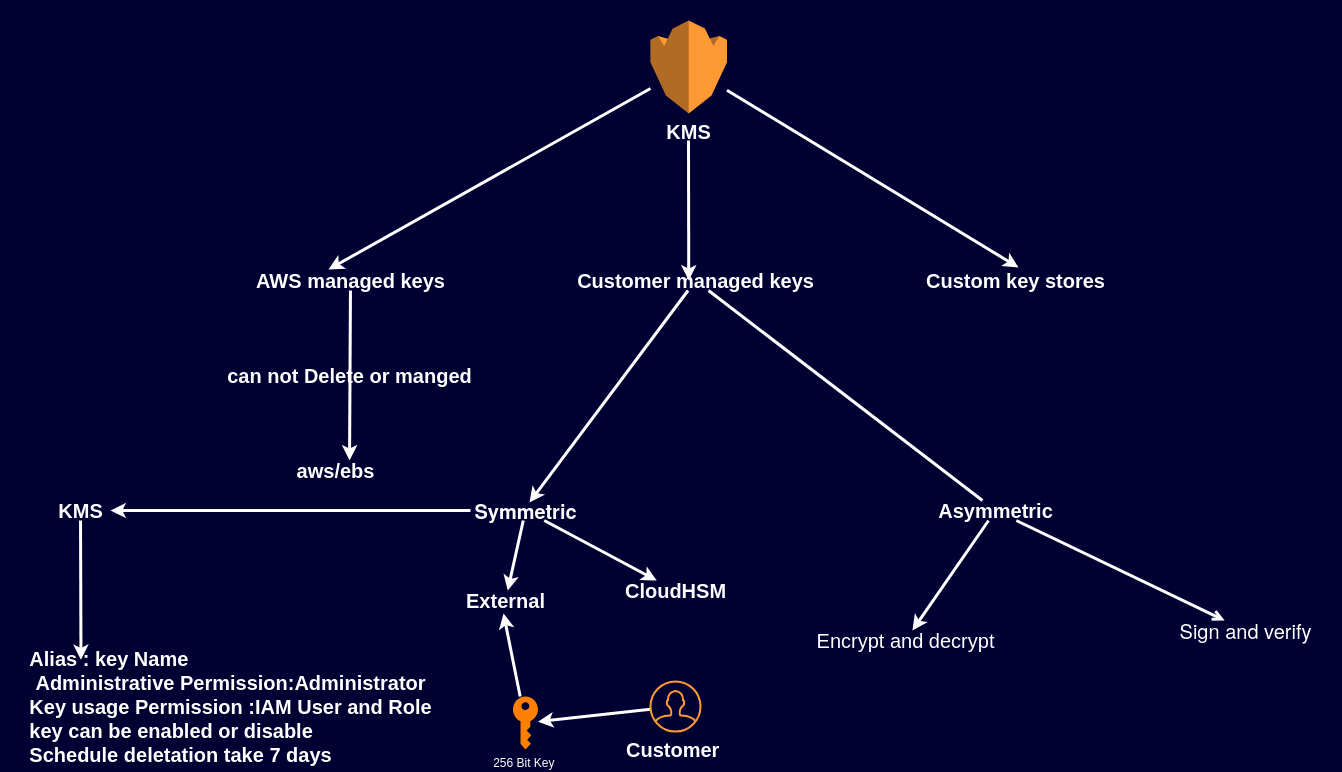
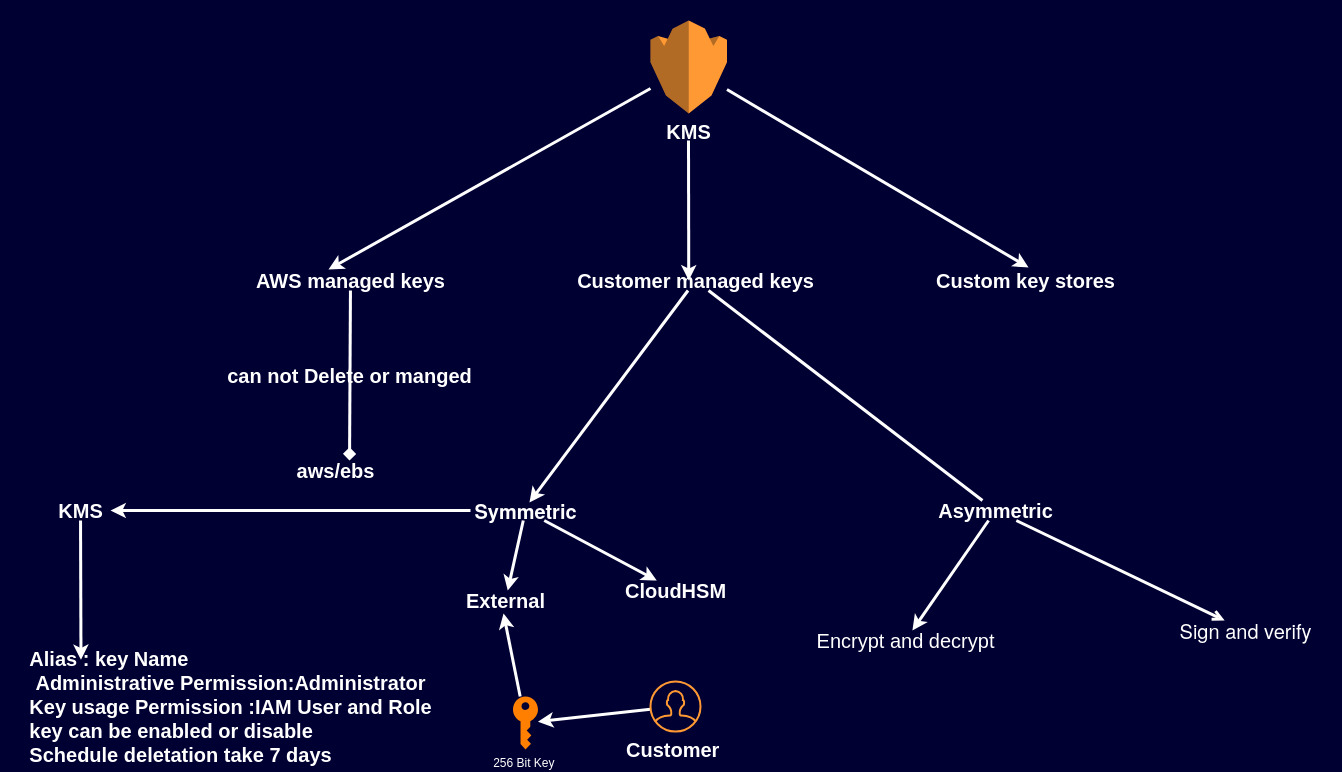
- <mxCell id="11" value="&lt;span style=&quot;font-size: 20px&quot;&gt;&lt;b&gt;Custom key stores&lt;/b&gt;&lt;/span&gt;" style="text;html=1;resizable=0;autosize=1;align=center;verticalAlign=middle;points=[];fillColor=none;strokeColor=none;rounded=0;shadow=0;labelBackgroundColor=none;fontColor=#FFFFFF;" vertex="1" parent="1"><mxGeometry x="920" y="270" width="190" height="20" as="geometry" /></mxCell>
+ <mxCell id="11" value="&lt;span style=&quot;font-size: 20px&quot;&gt;&lt;b&gt;Custom key stores&lt;/b&gt;&lt;/span&gt;" style="text;html=1;resizable=0;autosize=1;align=center;verticalAlign=middle;points=[];fillColor=none;strokeColor=none;rounded=0;shadow=0;labelBackgroundColor=none;fontColor=#FFFFFF;" vertex="1" parent="1"><mxGeometry x="930" y="270" width="190" height="20" as="geometry" /></mxCell>
- <mxCell id="6" value="&lt;b&gt;&lt;font style=&quot;font-size: 20px&quot;&gt;can not Delete or manged&lt;/font&gt;&lt;/b&gt;" style="edgeStyle=none;rounded=0;orthogonalLoop=1;jettySize=auto;html=1;entryX=0.656;entryY=0;entryDx=0;entryDy=0;entryPerimeter=0;labelBackgroundColor=none;strokeColor=#FFFFFF;strokeWidth=3;fontColor=#FFFFFF;" edge="1" parent="1" source="7" target="12"><mxGeometry relative="1" as="geometry" /></mxCell>
+ <mxCell id="6" value="&lt;b&gt;&lt;font style=&quot;font-size: 20px&quot;&gt;can not Delete or manged&lt;/font&gt;&lt;/b&gt;" style="edgeStyle=none;rounded=0;orthogonalLoop=1;jettySize=auto;html=1;entryX=0.656;entryY=0;entryDx=0;entryDy=0;entryPerimeter=0;labelBackgroundColor=none;strokeColor=#FFFFFF;strokeWidth=3;fontColor=#FFFFFF;endArrow=diamond;" edge="1" parent="1" source="7" target="12"><mxGeometry relative="1" as="geometry" /></mxCell>
